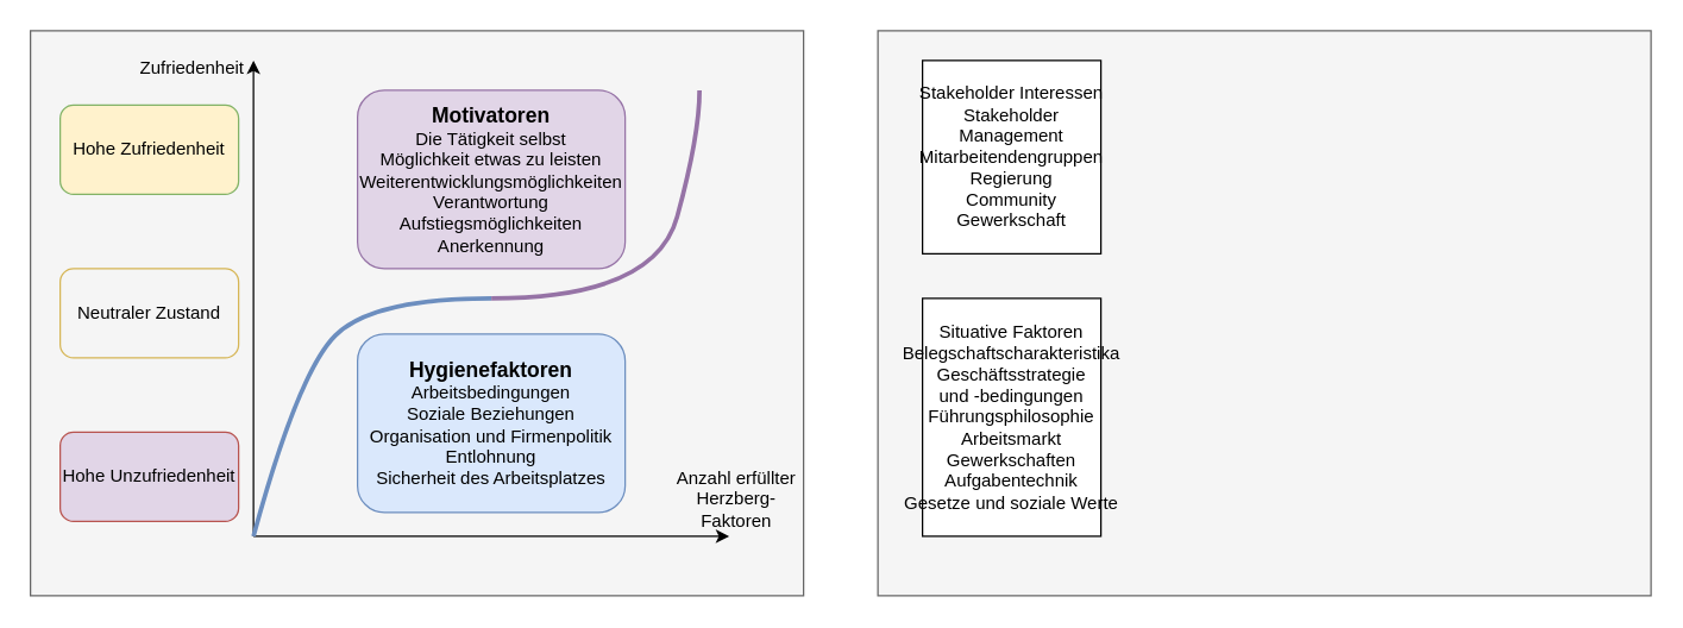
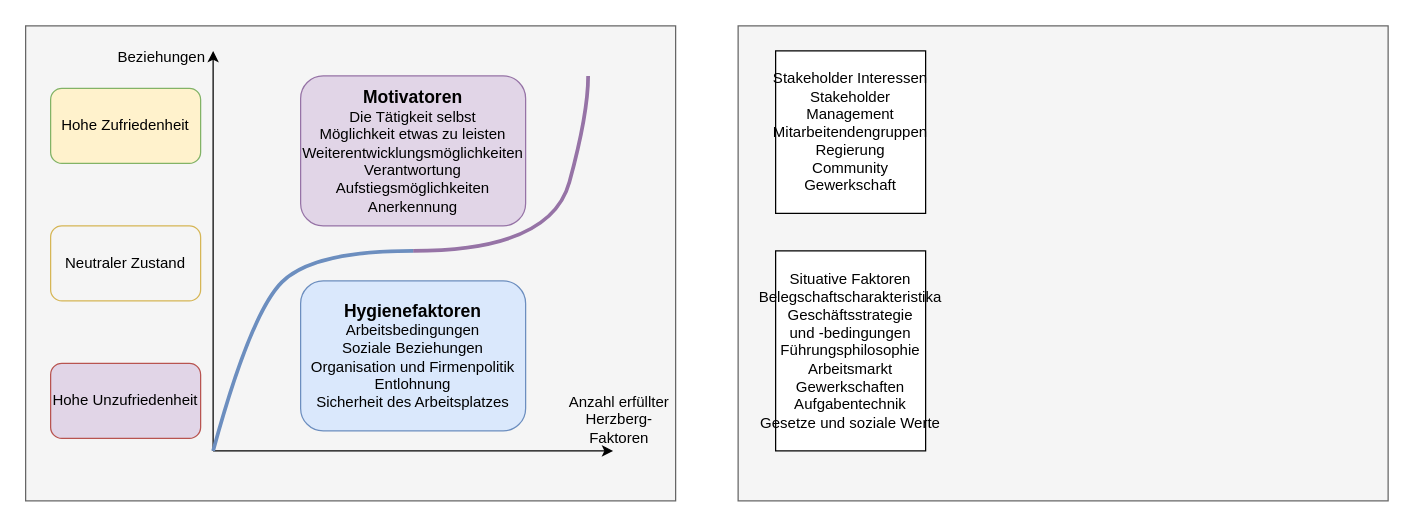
- <mxCell id="10" value="Zufriedenheit" style="text;html=1;strokeColor=none;fillColor=none;align=center;verticalAlign=middle;whiteSpace=wrap;rounded=0;fontSize=12;" parent="1" vertex="1"><mxGeometry x="99" y="30" width="60" height="30" as="geometry" /></mxCell>
+ <mxCell id="10" value="Beziehungen" style="text;html=1;strokeColor=none;fillColor=none;align=center;verticalAlign=middle;whiteSpace=wrap;rounded=0;fontSize=12;" parent="1" vertex="1"><mxGeometry x="99" y="30" width="60" height="30" as="geometry" /></mxCell>
